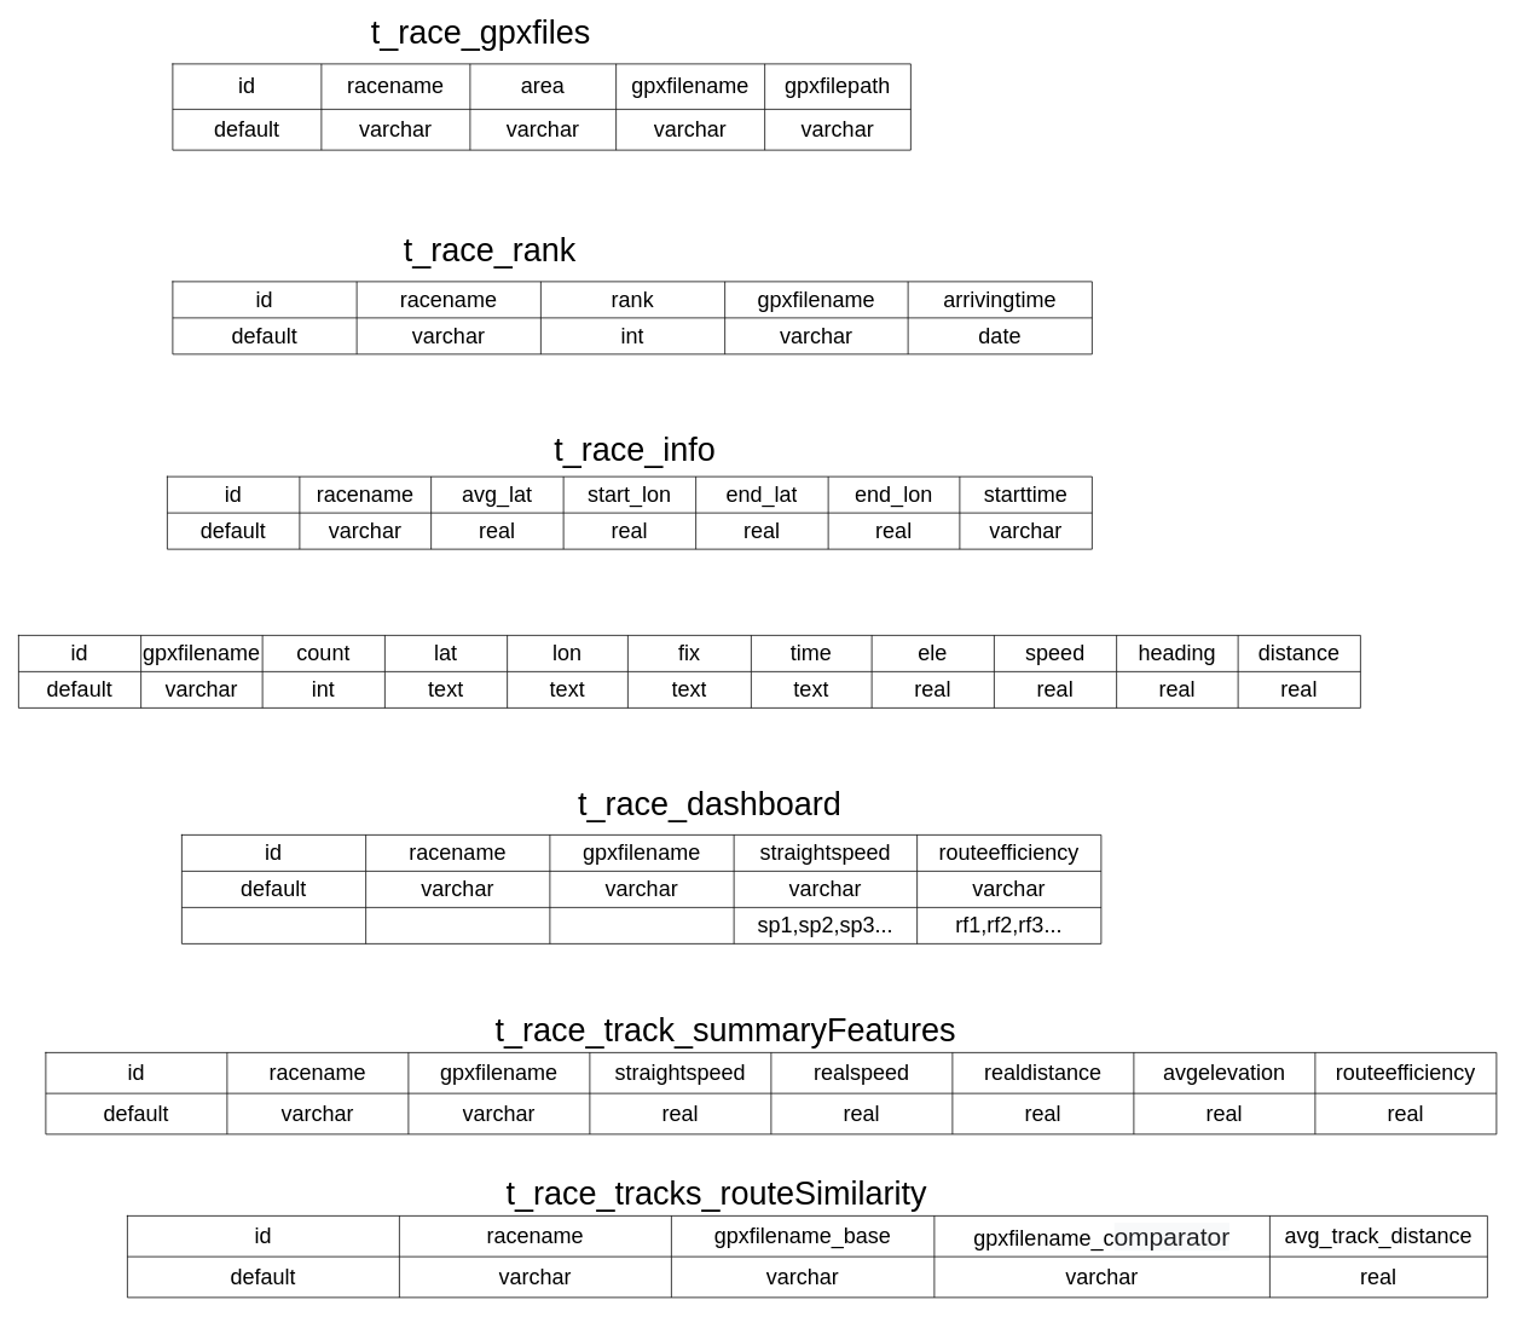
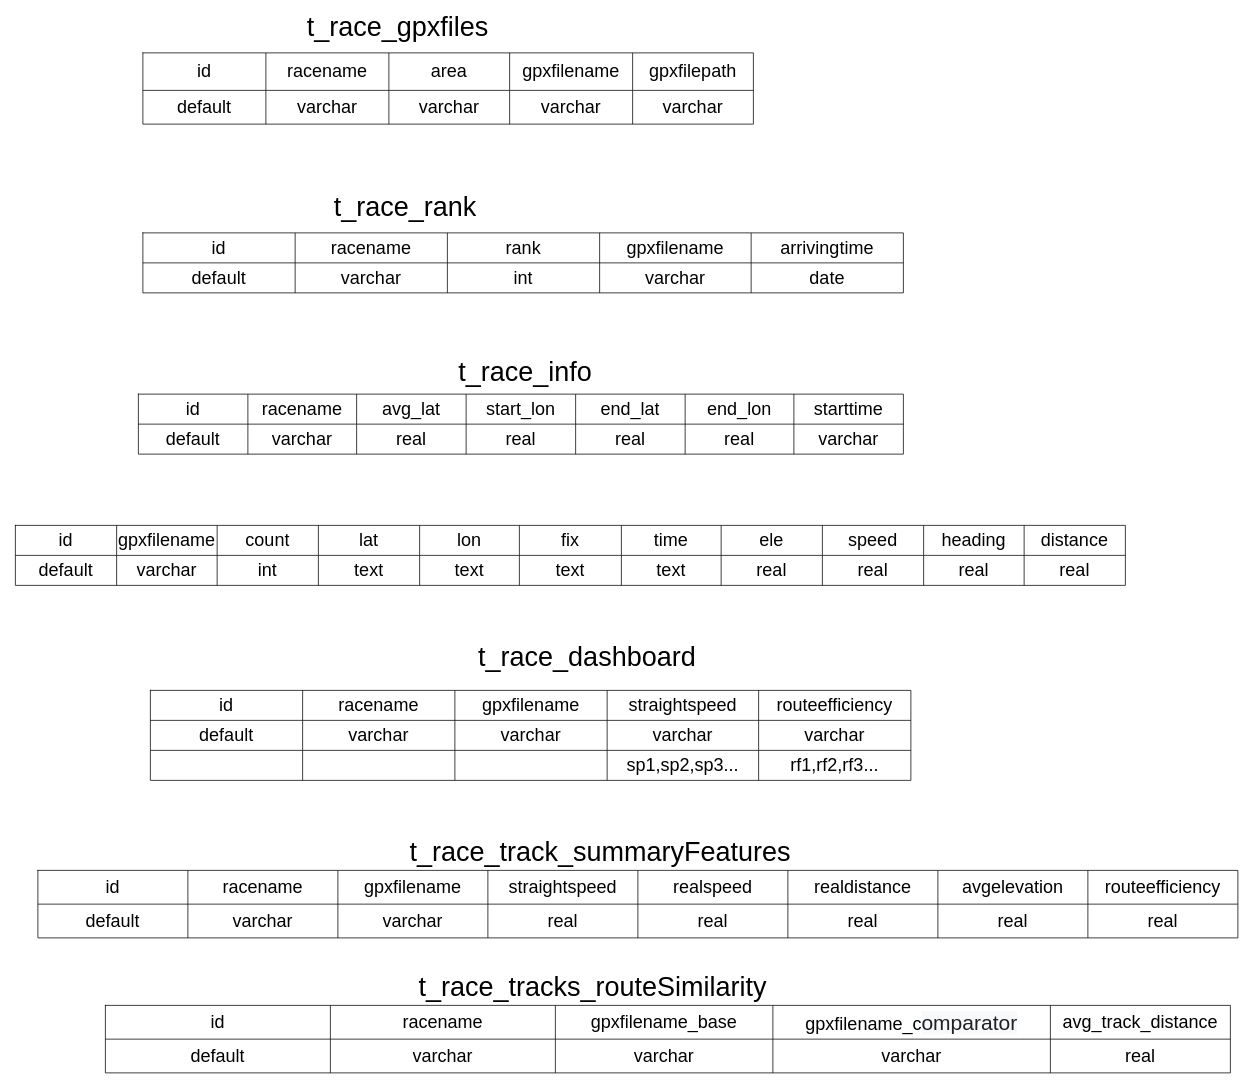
- <mxCell id="92" value="&lt;font style=&quot;font-size: 36px;&quot;&gt;t_race_dashboard&lt;/font&gt;" style="text;html=1;strokeColor=none;fillColor=none;align=center;verticalAlign=middle;whiteSpace=wrap;rounded=0;" parent="1" vertex="1"><mxGeometry x="561" y="870" width="443" height="30" as="geometry" /></mxCell>
+ <mxCell id="92" value="&lt;font style=&quot;font-size: 36px;&quot;&gt;t_race_dashboard&lt;/font&gt;" style="text;html=1;strokeColor=none;fillColor=none;align=center;verticalAlign=middle;whiteSpace=wrap;rounded=0;" parent="1" vertex="1"><mxGeometry x="561" y="860" width="443" height="30" as="geometry" /></mxCell>
